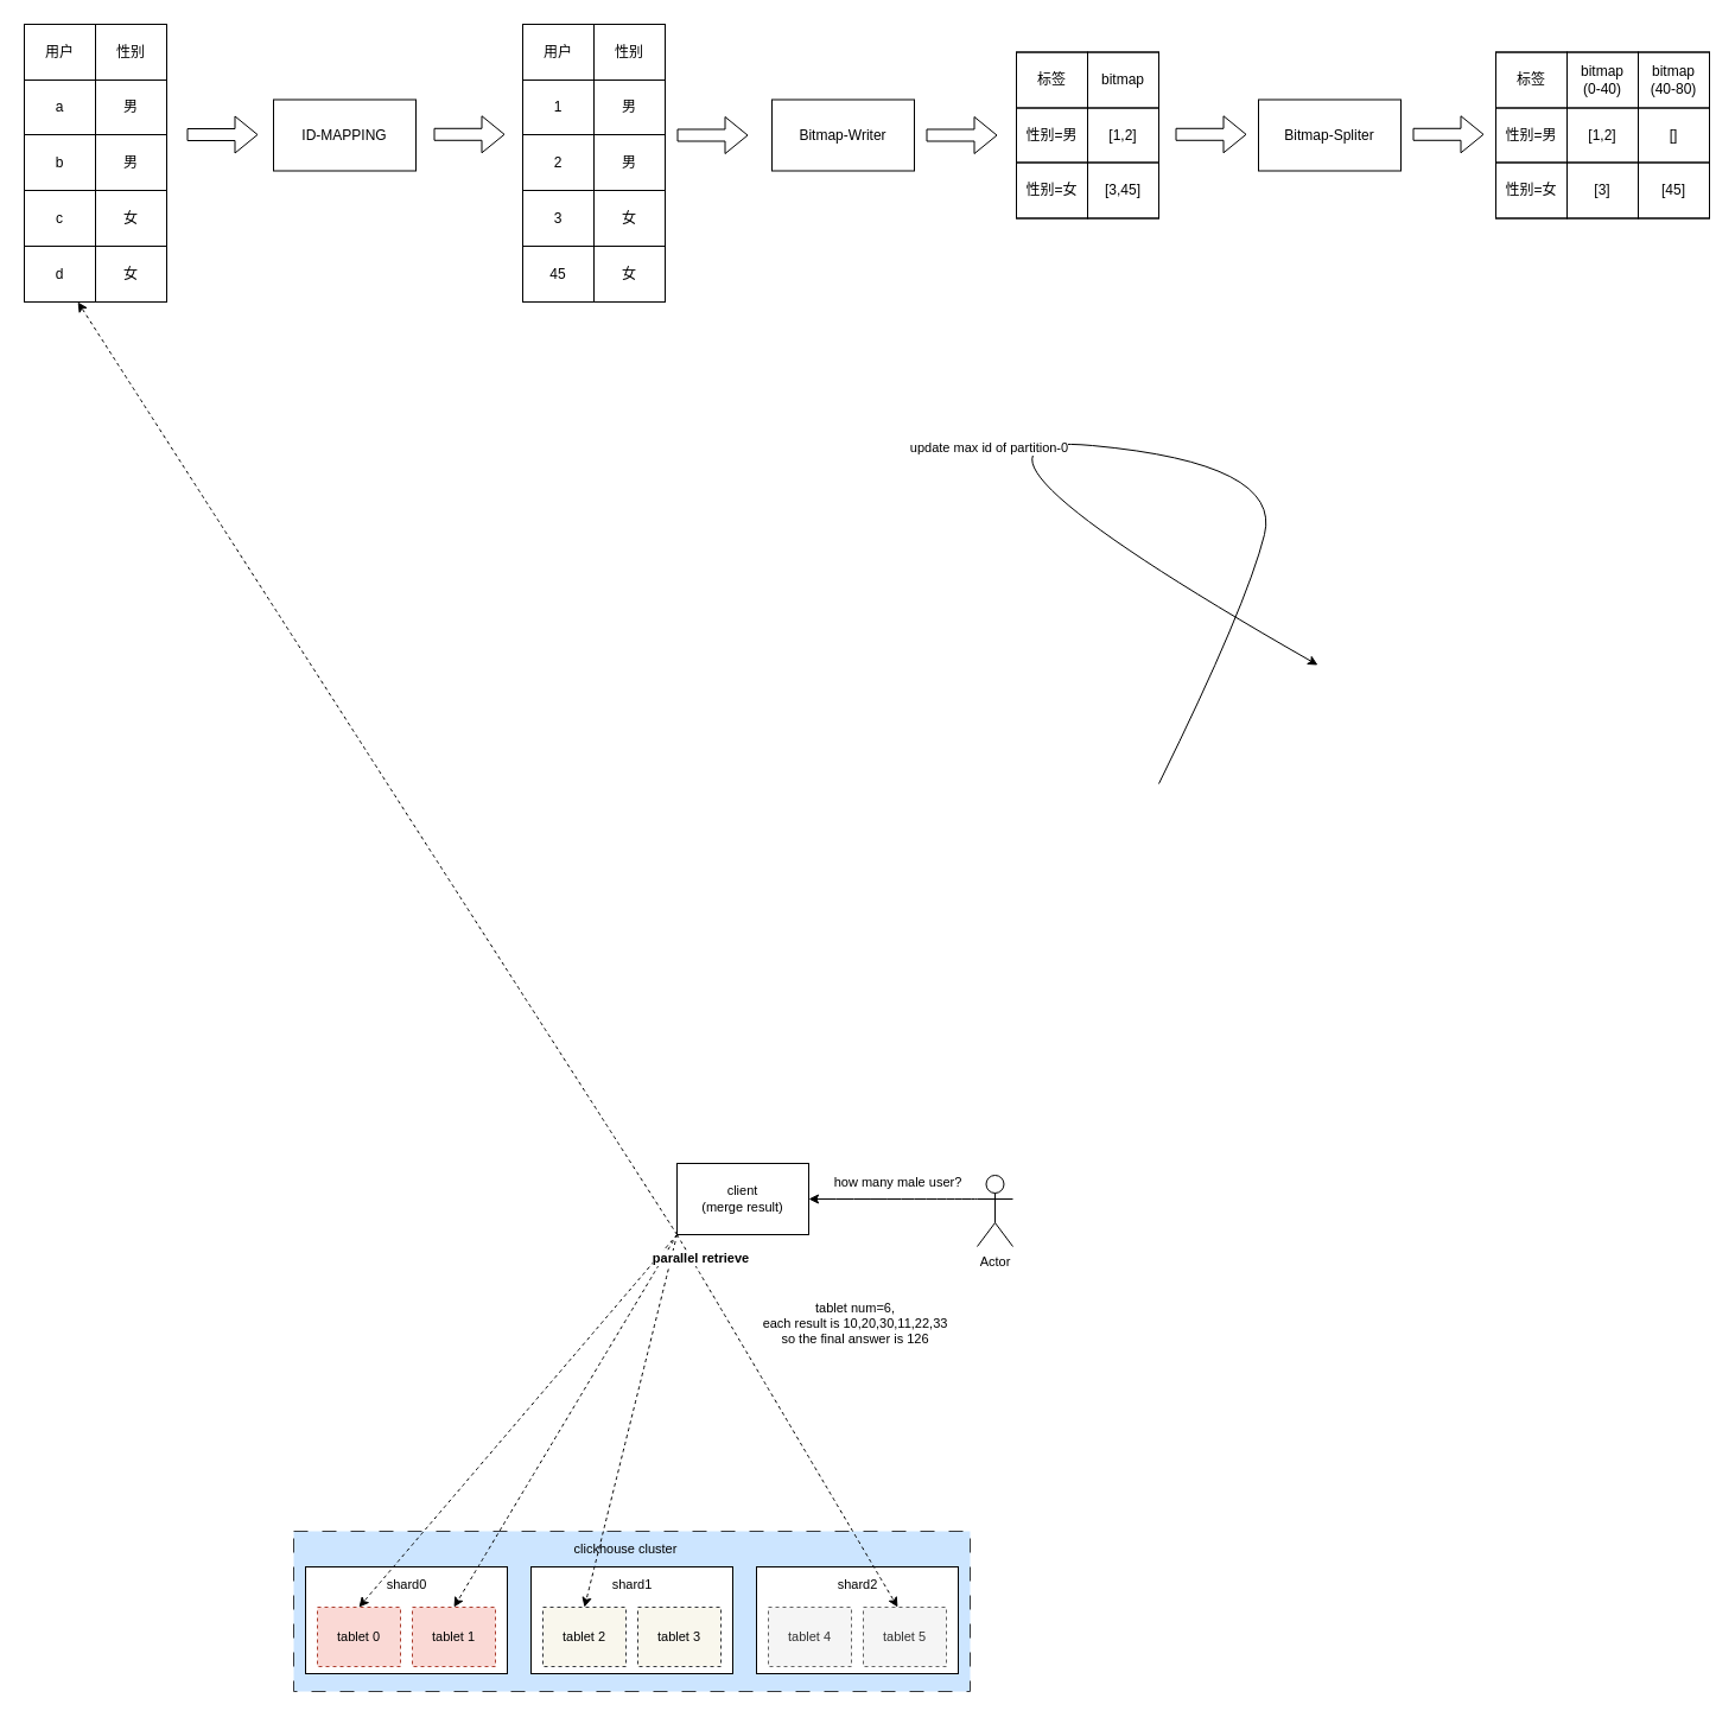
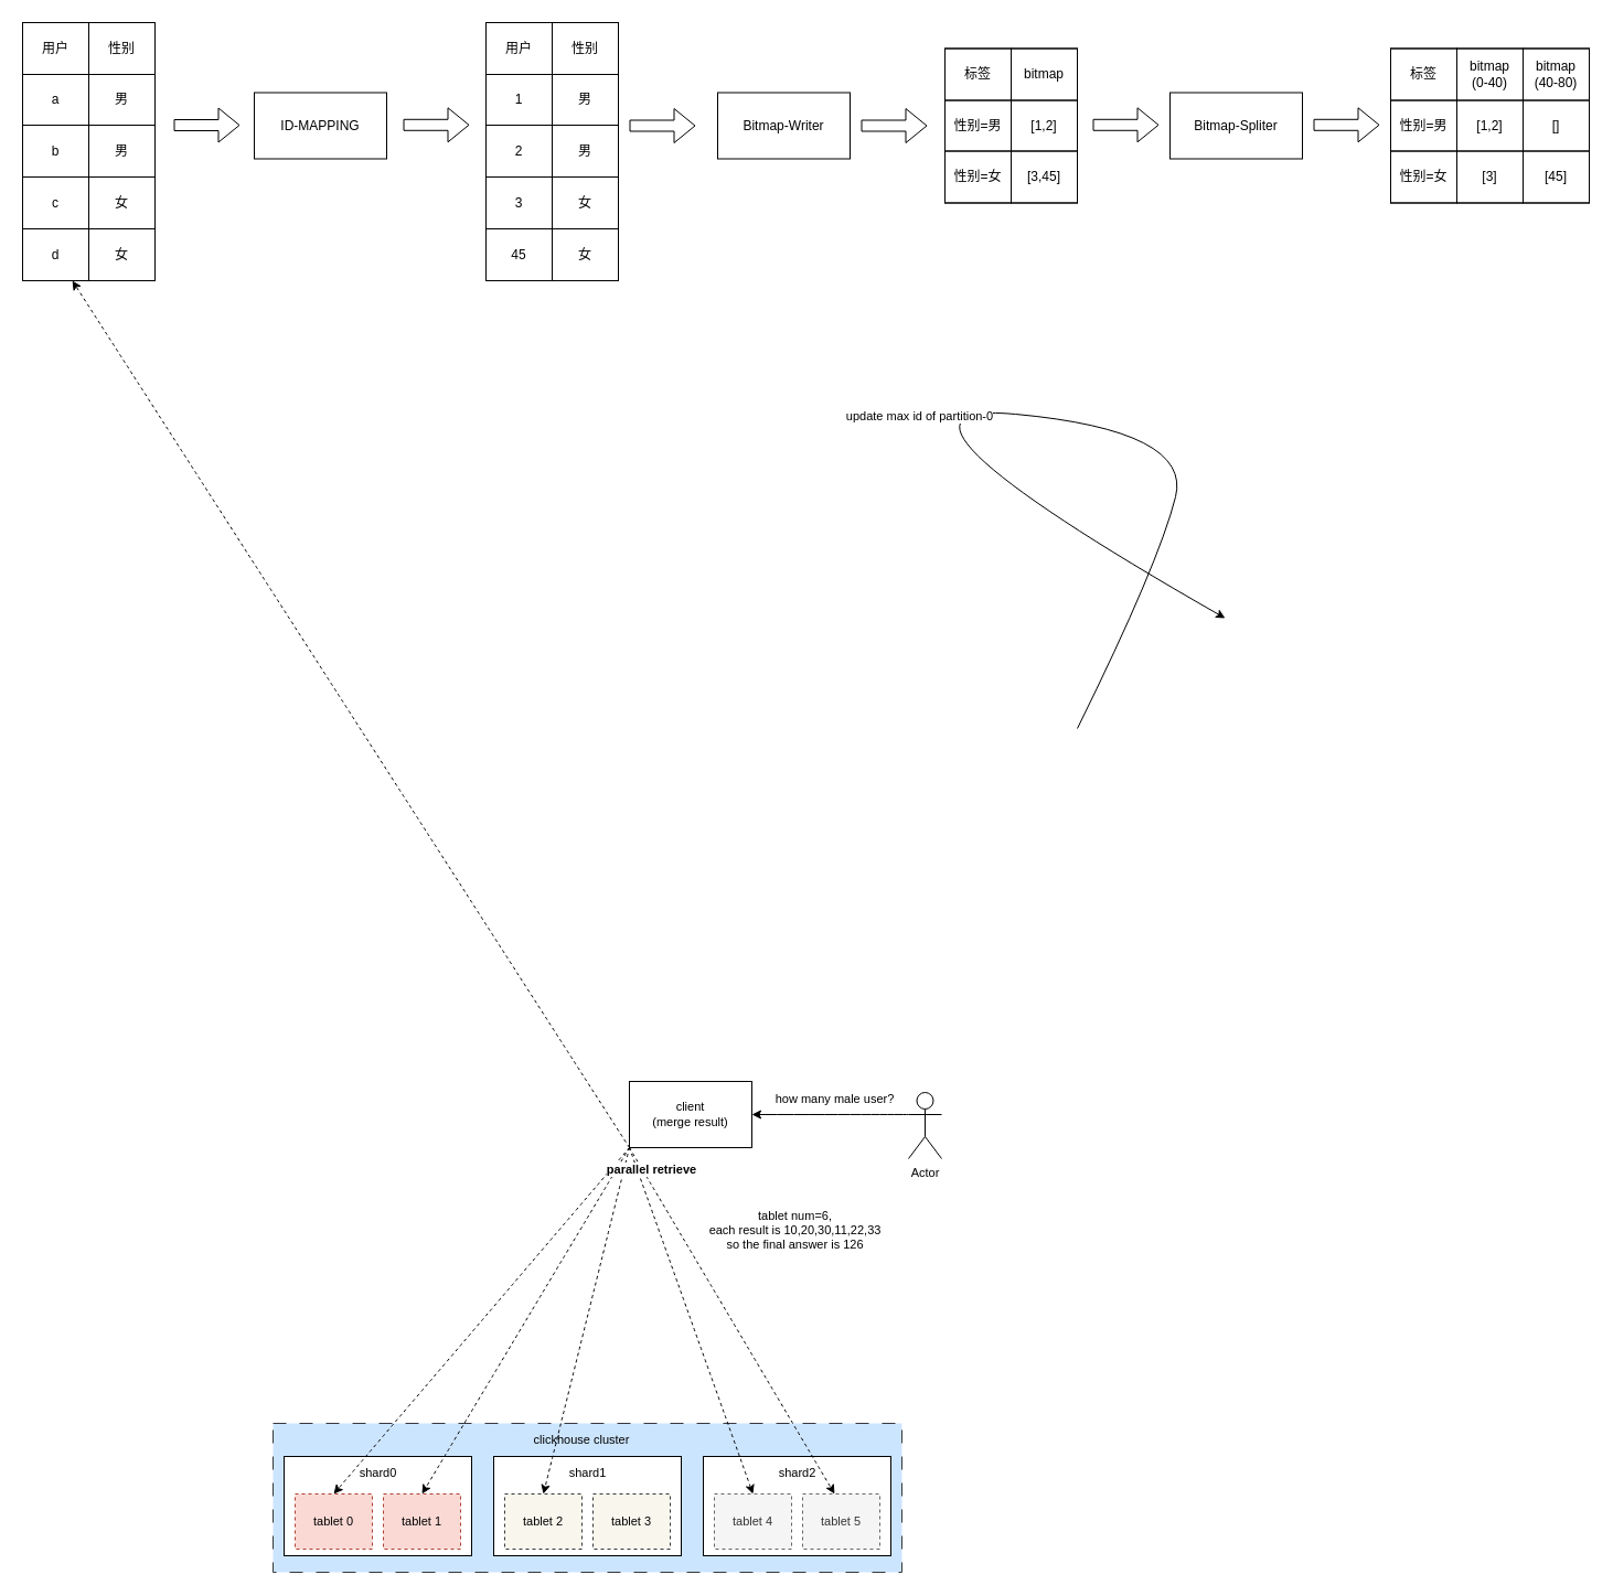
+ <mxCell id="25" value="" style="endArrow=classic;html=1;rounded=0;dashed=1;strokeColor=#000000;fontSize=11;curved=1;entryX=0.5;entryY=0;entryDx=0;entryDy=0;exitX=0;exitY=1;exitDx=0;exitDy=0;" edge="1" parent="1" source="19" target="14"><mxGeometry width="50" height="50" relative="1" as="geometry"><mxPoint x="820" y="1140" as="sourcePoint" /><mxPoint x="342" y="1394" as="targetPoint" /></mxGeometry></mxCell>
